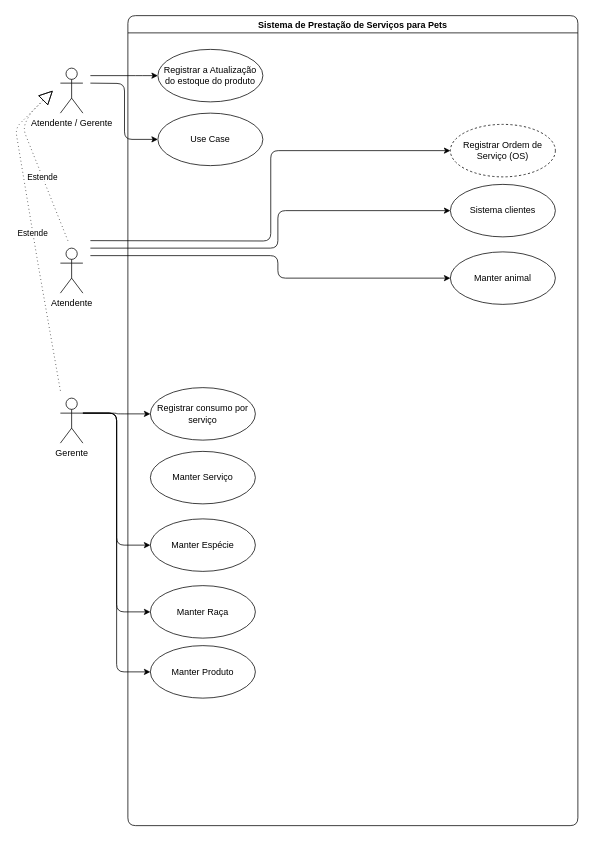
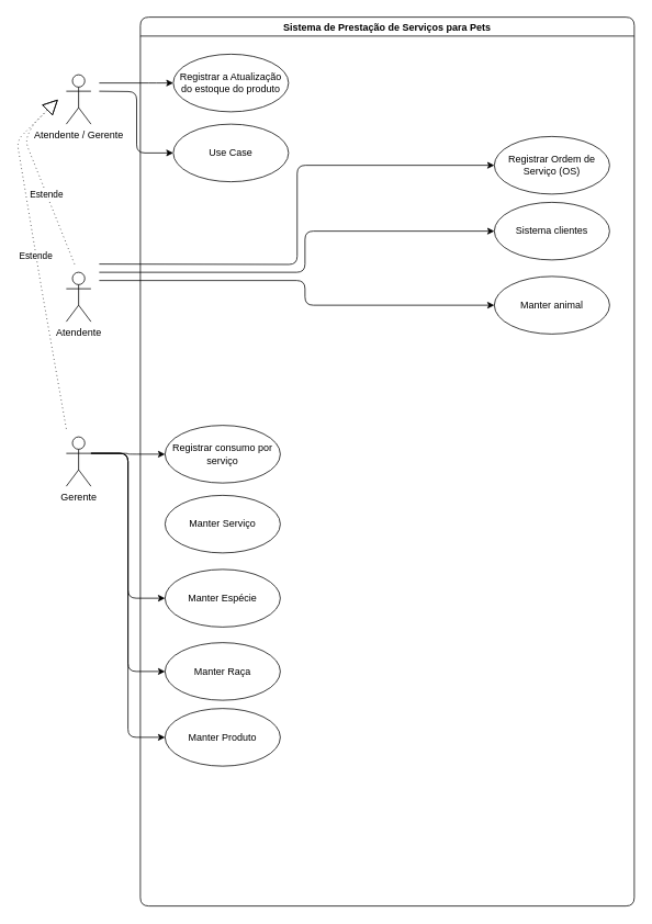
- <mxCell id="11" value="Registrar Ordem de Serviço (OS)" style="ellipse;whiteSpace=wrap;html=1;rounded=1;shadow=0;dashed=1;" vertex="1" parent="6"><mxGeometry x="430" y="145" width="140" height="70" as="geometry" /></mxCell>
+ <mxCell id="11" value="Registrar Ordem de Serviço (OS)" style="ellipse;whiteSpace=wrap;html=1;rounded=1;shadow=0;" vertex="1" parent="6"><mxGeometry x="430" y="145" width="140" height="70" as="geometry" /></mxCell>
